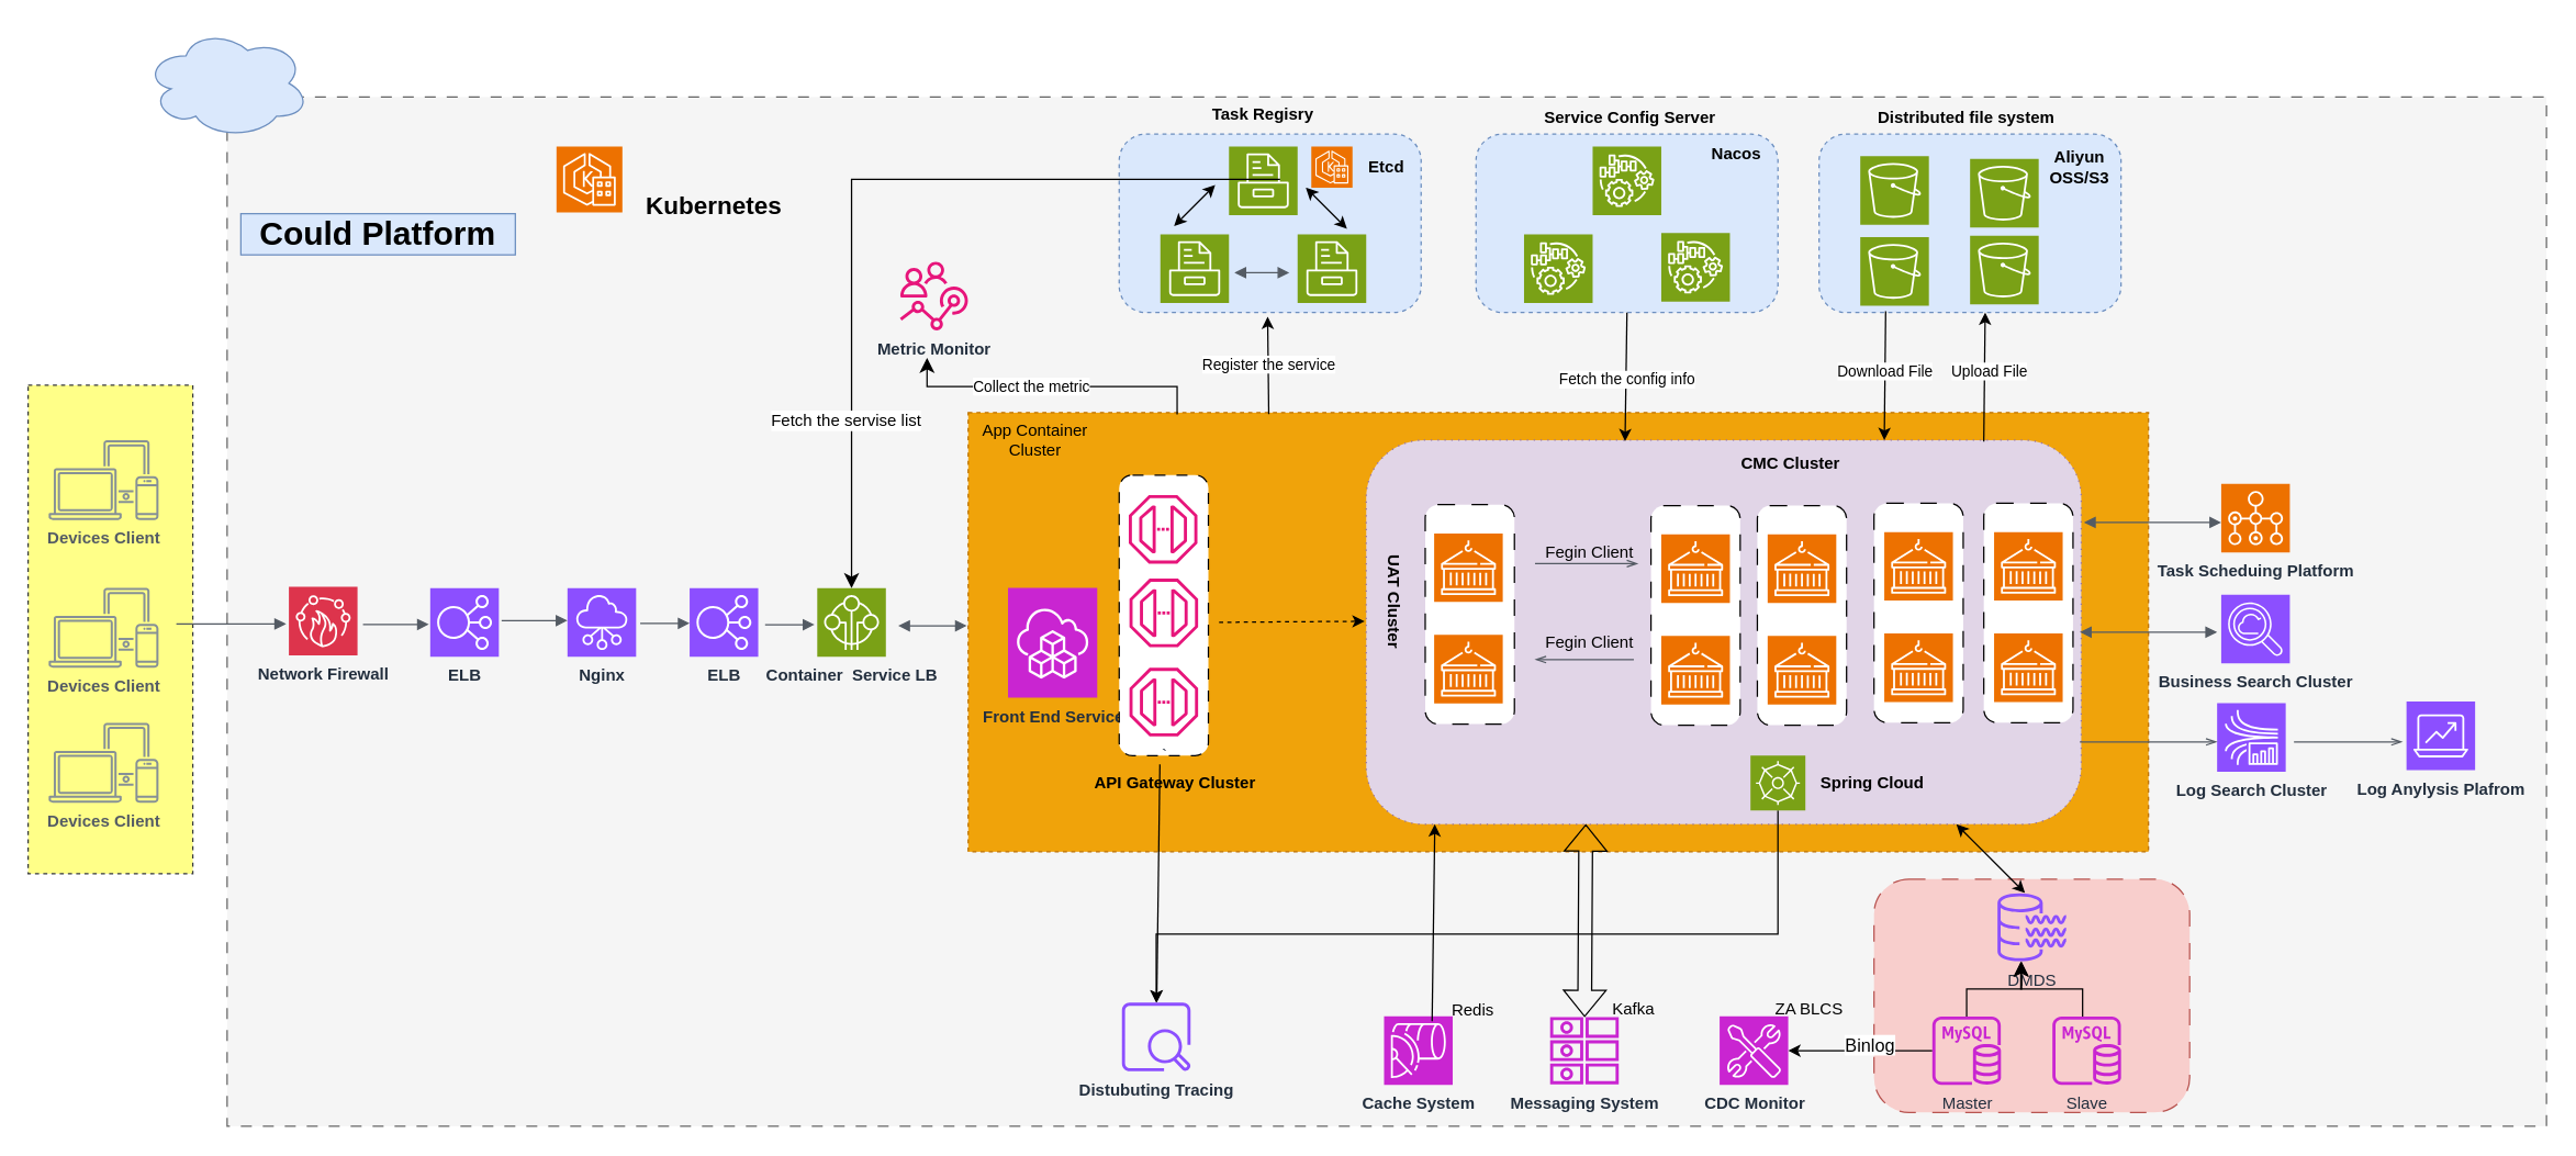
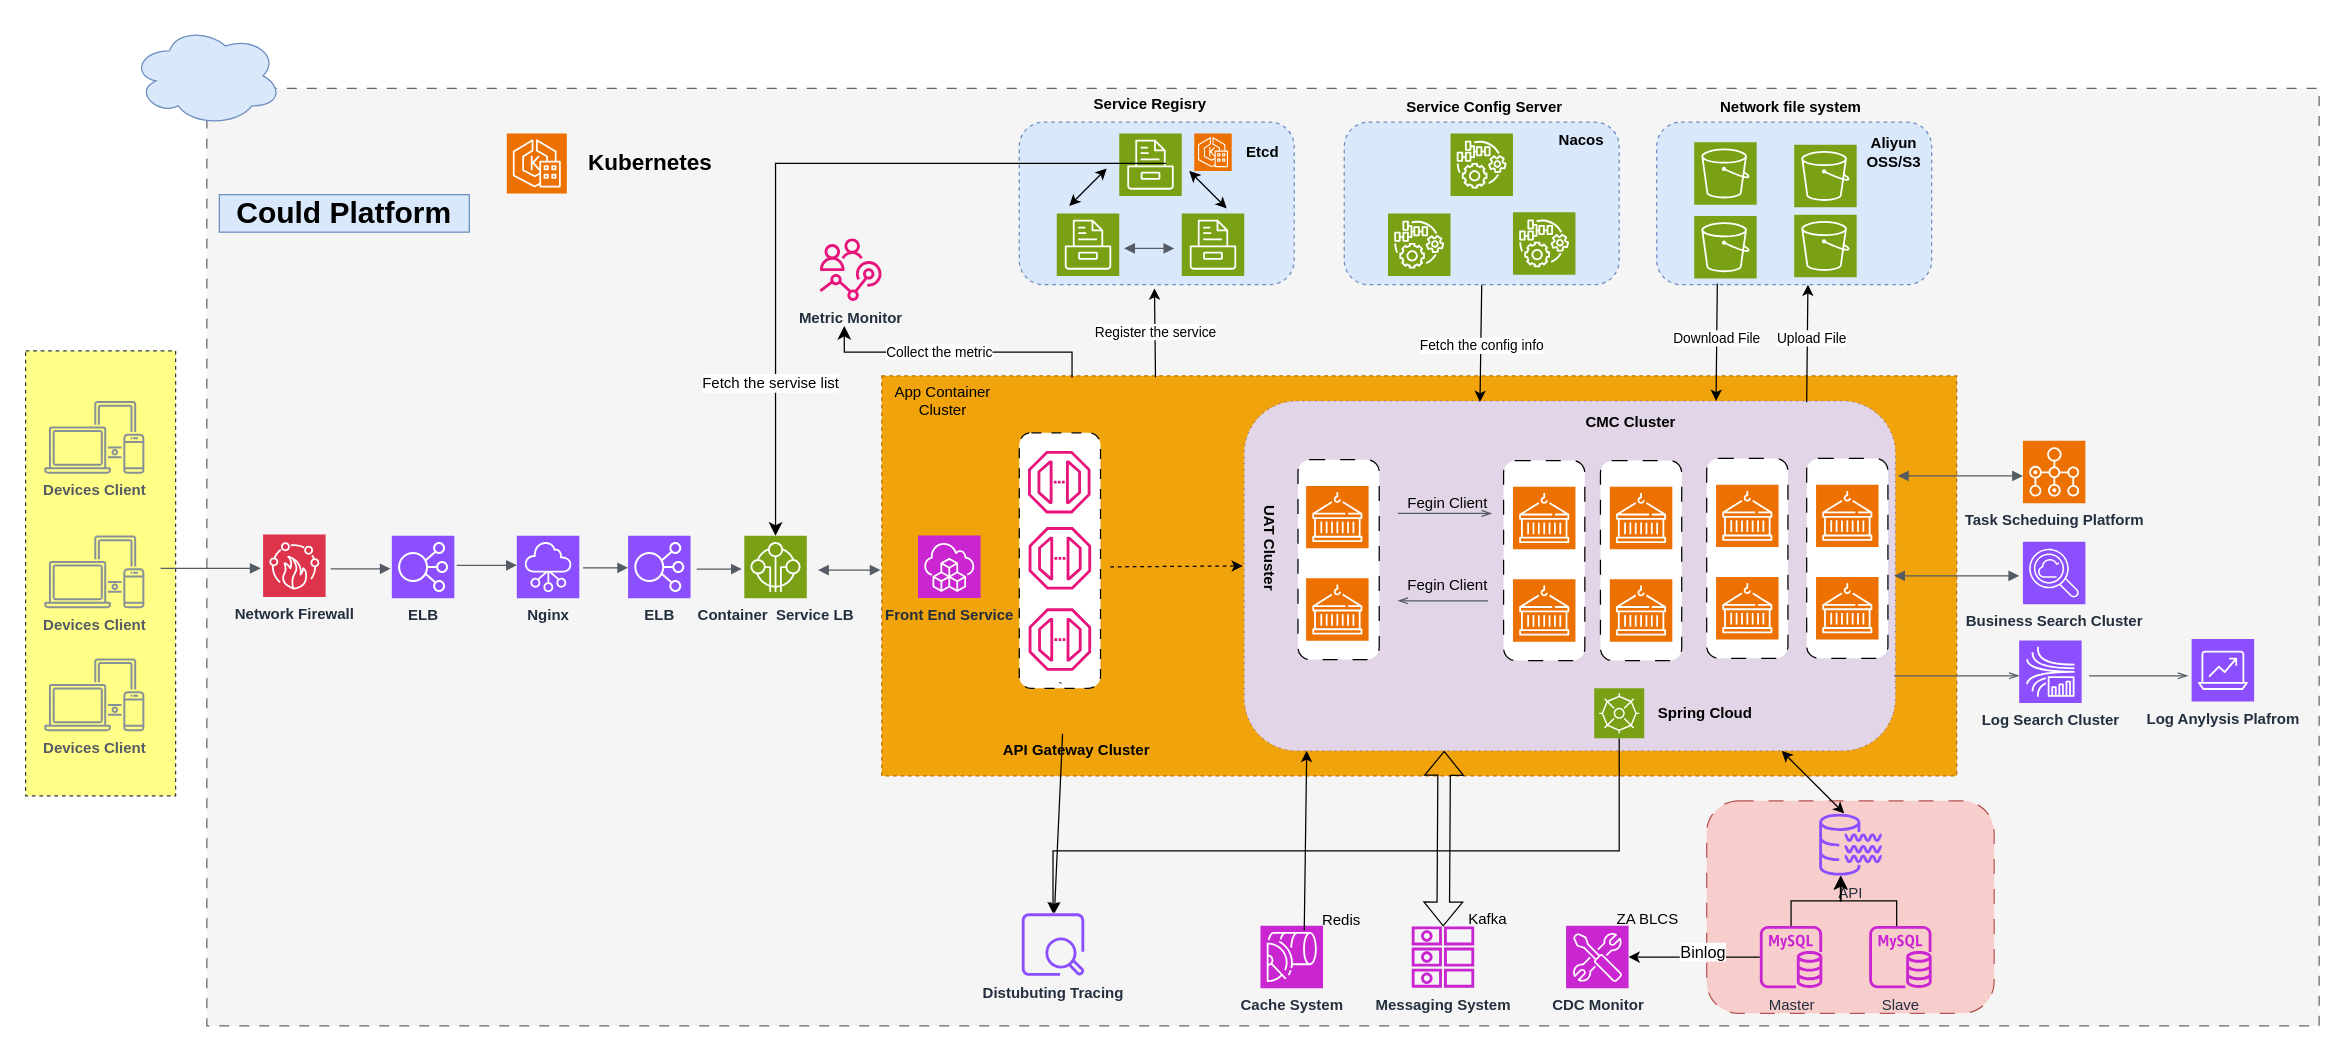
- <mxCell id="20" value="&lt;b&gt;Task Regisry&lt;/b&gt;" style="text;html=1;align=center;verticalAlign=middle;whiteSpace=wrap;rounded=0;" vertex="1" parent="1"><mxGeometry x="865" y="68" width="110" height="30" as="geometry" /></mxCell>
+ <mxCell id="20" value="&lt;b&gt;Service Regisry&lt;/b&gt;" style="text;html=1;align=center;verticalAlign=middle;whiteSpace=wrap;rounded=0;" vertex="1" parent="1"><mxGeometry x="865" y="68" width="110" height="30" as="geometry" /></mxCell>
- <mxCell id="27" value="&lt;b&gt;Distributed file system&lt;/b&gt;" style="text;html=1;align=center;verticalAlign=middle;whiteSpace=wrap;rounded=0;" vertex="1" parent="1"><mxGeometry x="1345" y="70" width="175" height="30" as="geometry" /></mxCell>
+ <mxCell id="27" value="&lt;b&gt;Network file system&lt;/b&gt;" style="text;html=1;align=center;verticalAlign=middle;whiteSpace=wrap;rounded=0;" vertex="1" parent="1"><mxGeometry x="1345" y="70" width="175" height="30" as="geometry" /></mxCell>
- <mxCell id="7" value="&lt;b&gt;&lt;font style=&quot;font-size: 18px;&quot;&gt;Kubernetes&lt;/font&gt;&lt;/b&gt;" style="text;html=1;align=center;verticalAlign=middle;whiteSpace=wrap;rounded=0;" vertex="1" parent="1"><mxGeometry x="465" y="135" width="110" height="30" as="geometry" /></mxCell>
+ <mxCell id="7" value="&lt;b&gt;&lt;font style=&quot;font-size: 18px;&quot;&gt;Kubernetes&lt;/font&gt;&lt;/b&gt;" style="text;html=1;align=center;verticalAlign=middle;whiteSpace=wrap;rounded=0;" vertex="1" parent="1"><mxGeometry x="465" y="115" width="110" height="30" as="geometry" /></mxCell>
- <mxCell id="43" value="&lt;b&gt;Front End Service&lt;/b&gt;" style="sketch=0;points=[[0,0,0],[0.25,0,0],[0.5,0,0],[0.75,0,0],[1,0,0],[0,1,0],[0.25,1,0],[0.5,1,0],[0.75,1,0],[1,1,0],[0,0.25,0],[0,0.5,0],[0,0.75,0],[1,0.25,0],[1,0.5,0],[1,0.75,0]];outlineConnect=0;fontColor=#232F3E;fillColor=#C925D1;strokeColor=#ffffff;dashed=0;verticalLabelPosition=bottom;verticalAlign=top;align=center;html=1;fontSize=12;fontStyle=0;aspect=fixed;shape=mxgraph.aws4.resourceIcon;resIcon=mxgraph.aws4.cloud_development_kit;" vertex="1" parent="1"><mxGeometry x="734" y="427.8" width="65" height="80" as="geometry" /></mxCell>
+ <mxCell id="43" value="&lt;b&gt;Front End Service&lt;/b&gt;" style="sketch=0;points=[[0,0,0],[0.25,0,0],[0.5,0,0],[0.75,0,0],[1,0,0],[0,1,0],[0.25,1,0],[0.5,1,0],[0.75,1,0],[1,1,0],[0,0.25,0],[0,0.5,0],[0,0.75,0],[1,0.25,0],[1,0.5,0],[1,0.75,0]];outlineConnect=0;fontColor=#232F3E;fillColor=#C925D1;strokeColor=#ffffff;dashed=0;verticalLabelPosition=bottom;verticalAlign=top;align=center;html=1;fontSize=12;fontStyle=0;aspect=fixed;shape=mxgraph.aws4.resourceIcon;resIcon=mxgraph.aws4.cloud_development_kit;" vertex="1" parent="1"><mxGeometry x="734" y="427.8" width="50" height="50" as="geometry" /></mxCell>
- <mxCell id="48" value="API Gateway Cluster" style="text;html=1;align=center;verticalAlign=middle;whiteSpace=wrap;rounded=0;fontStyle=1" vertex="1" parent="1"><mxGeometry x="786" y="555" width="140" height="30" as="geometry" /></mxCell>
+ <mxCell id="48" value="API Gateway Cluster" style="text;html=1;align=center;verticalAlign=middle;whiteSpace=wrap;rounded=0;fontStyle=1" vertex="1" parent="1"><mxGeometry x="791" y="585" width="140" height="30" as="geometry" /></mxCell>
- <mxCell id="105" value="DMDS" style="sketch=0;outlineConnect=0;fontColor=#232F3E;gradientColor=none;fillColor=#8C4FFF;strokeColor=none;dashed=0;verticalLabelPosition=bottom;verticalAlign=top;align=center;html=1;fontSize=12;fontStyle=0;aspect=fixed;pointerEvents=1;shape=mxgraph.aws4.data_lake_resource_icon;" vertex="1" parent="1"><mxGeometry x="1455" y="650" width="50" height="50" as="geometry" /></mxCell>
+ <mxCell id="105" value="API" style="sketch=0;outlineConnect=0;fontColor=#232F3E;gradientColor=none;fillColor=#8C4FFF;strokeColor=none;dashed=0;verticalLabelPosition=bottom;verticalAlign=top;align=center;html=1;fontSize=12;fontStyle=0;aspect=fixed;pointerEvents=1;shape=mxgraph.aws4.data_lake_resource_icon;" vertex="1" parent="1"><mxGeometry x="1455" y="650" width="50" height="50" as="geometry" /></mxCell>
